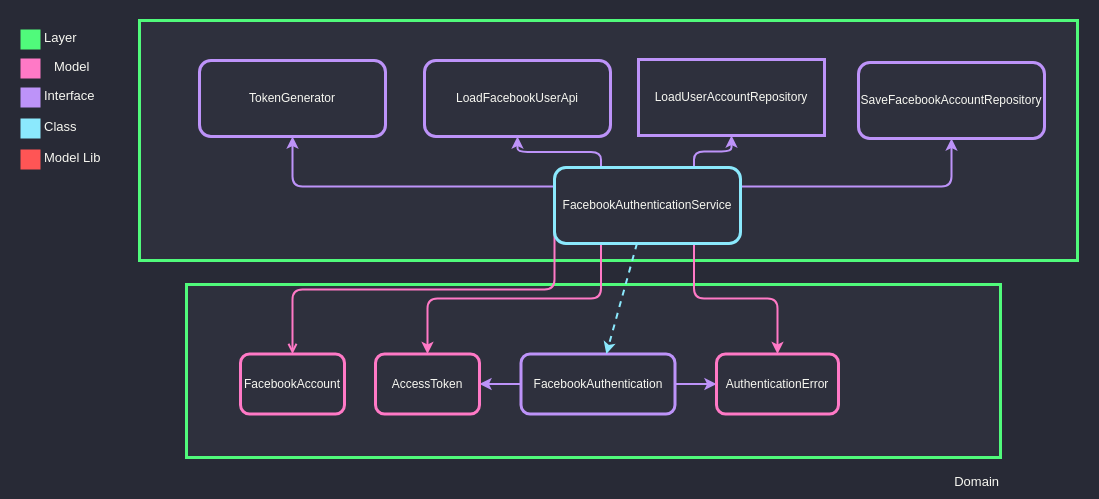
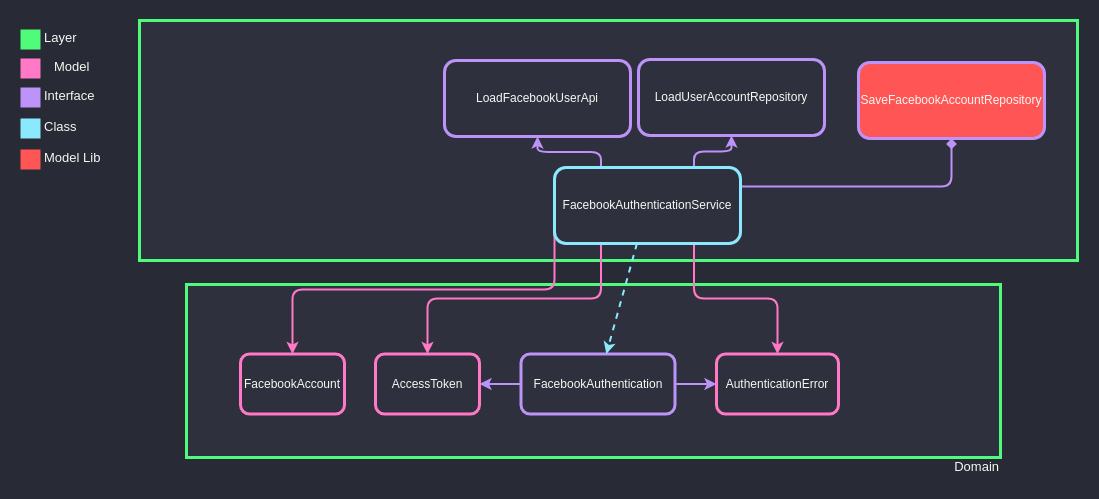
- <mxCell id="38" value="LoadUserAccountRepository" style="whiteSpace=wrap;html=1;strokeColor=#bd93f9;fillColor=#2E303D;strokeWidth=3;fontColor=#F8F8F2;rounded=0;" vertex="1" parent="1"><mxGeometry x="638" y="59" width="186" height="76" as="geometry" /></mxCell>
+ <mxCell id="38" value="LoadUserAccountRepository" style="rounded=1;whiteSpace=wrap;html=1;strokeColor=#bd93f9;fillColor=#2E303D;strokeWidth=3;fontColor=#F8F8F2;" vertex="1" parent="1"><mxGeometry x="638" y="59" width="186" height="76" as="geometry" /></mxCell>
- <mxCell id="36" value="TokenGenerator" style="rounded=1;whiteSpace=wrap;html=1;strokeColor=#bd93f9;fillColor=#2E303D;strokeWidth=3;fontColor=#F8F8F2;" vertex="1" parent="1"><mxGeometry x="199" y="60" width="186" height="76" as="geometry" /></mxCell>
- <mxCell id="37" value="LoadFacebookUserApi" style="rounded=1;whiteSpace=wrap;html=1;strokeColor=#bd93f9;fillColor=#2E303D;strokeWidth=3;fontColor=#F8F8F2;" vertex="1" parent="1"><mxGeometry x="424" y="60" width="186" height="76" as="geometry" /></mxCell>
+ <mxCell id="37" value="LoadFacebookUserApi" style="rounded=1;whiteSpace=wrap;html=1;strokeColor=#bd93f9;fillColor=#2E303D;strokeWidth=3;fontColor=#F8F8F2;" vertex="1" parent="1"><mxGeometry x="444" y="60" width="186" height="76" as="geometry" /></mxCell>
- <mxCell id="39" value="SaveFacebookAccountRepository" style="rounded=1;whiteSpace=wrap;html=1;strokeColor=#bd93f9;fillColor=#2E303D;strokeWidth=3;fontColor=#F8F8F2;" vertex="1" parent="1"><mxGeometry x="858" y="62" width="186" height="76" as="geometry" /></mxCell>
+ <mxCell id="39" value="SaveFacebookAccountRepository" style="rounded=1;whiteSpace=wrap;html=1;strokeColor=#bd93f9;fillColor=#ff5555;strokeWidth=3;fontColor=#F8F8F2;" vertex="1" parent="1"><mxGeometry x="858" y="62" width="186" height="76" as="geometry" /></mxCell>
- <mxCell id="31" style="edgeStyle=orthogonalEdgeStyle;html=1;strokeColor=#bd93f9;strokeWidth=2;exitX=1;exitY=0.25;exitDx=0;exitDy=0;" edge="1" parent="1" source="35" target="39"><mxGeometry relative="1" as="geometry" /></mxCell>
+ <mxCell id="31" style="edgeStyle=orthogonalEdgeStyle;html=1;strokeColor=#bd93f9;strokeWidth=2;exitX=1;exitY=0.25;exitDx=0;exitDy=0;endArrow=diamond;" edge="1" parent="1" source="35" target="39"><mxGeometry relative="1" as="geometry" /></mxCell>
- <mxCell id="28" style="edgeStyle=orthogonalEdgeStyle;html=1;strokeColor=#bd93f9;strokeWidth=2;exitX=0;exitY=0.25;exitDx=0;exitDy=0;" edge="1" parent="1" source="35" target="36"><mxGeometry relative="1" as="geometry" /></mxCell>
- <mxCell id="33" style="edgeStyle=elbowEdgeStyle;elbow=vertical;html=1;exitX=0;exitY=0.75;exitDx=0;exitDy=0;strokeColor=#ff79c6;strokeWidth=2;endArrow=open;" edge="1" parent="1" source="35" target="40"><mxGeometry relative="1" as="geometry" /></mxCell>
+ <mxCell id="33" style="edgeStyle=elbowEdgeStyle;elbow=vertical;html=1;exitX=0;exitY=0.75;exitDx=0;exitDy=0;strokeColor=#ff79c6;strokeWidth=2;" edge="1" parent="1" source="35" target="40"><mxGeometry relative="1" as="geometry" /></mxCell>
- <mxCell id="5" value="Domain" style="text;html=1;resizable=0;points=[];autosize=1;align=right;verticalAlign=bottom;spacingTop=-4;fontColor=#F8F8F2;fontSize=13;" parent="1" vertex="1"><mxGeometry x="949" y="478" width="51" height="14" as="geometry" /></mxCell>
+ <mxCell id="5" value="Domain" style="text;html=1;resizable=0;points=[];autosize=1;align=right;verticalAlign=bottom;spacingTop=-4;fontColor=#F8F8F2;fontSize=13;" parent="1" vertex="1"><mxGeometry x="949" y="463" width="51" height="14" as="geometry" /></mxCell>
